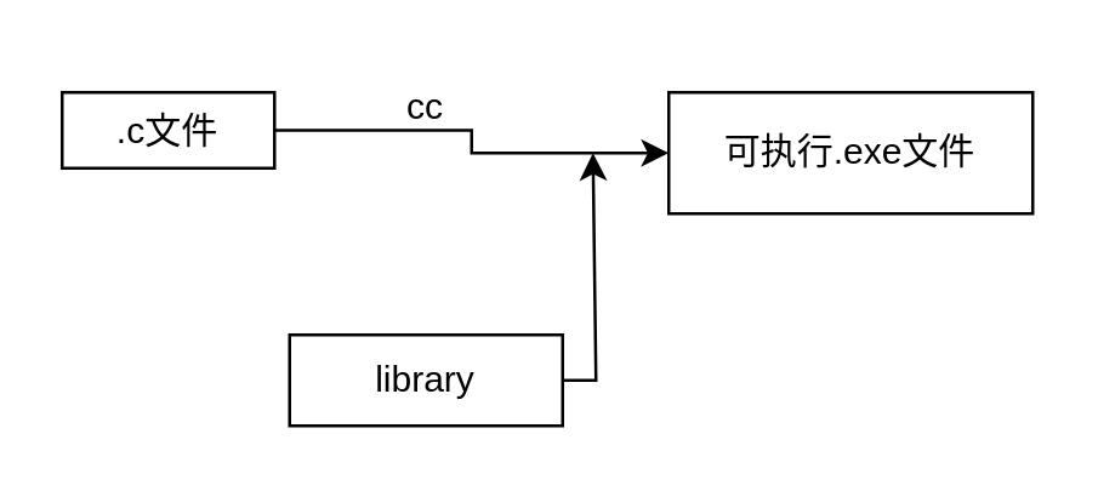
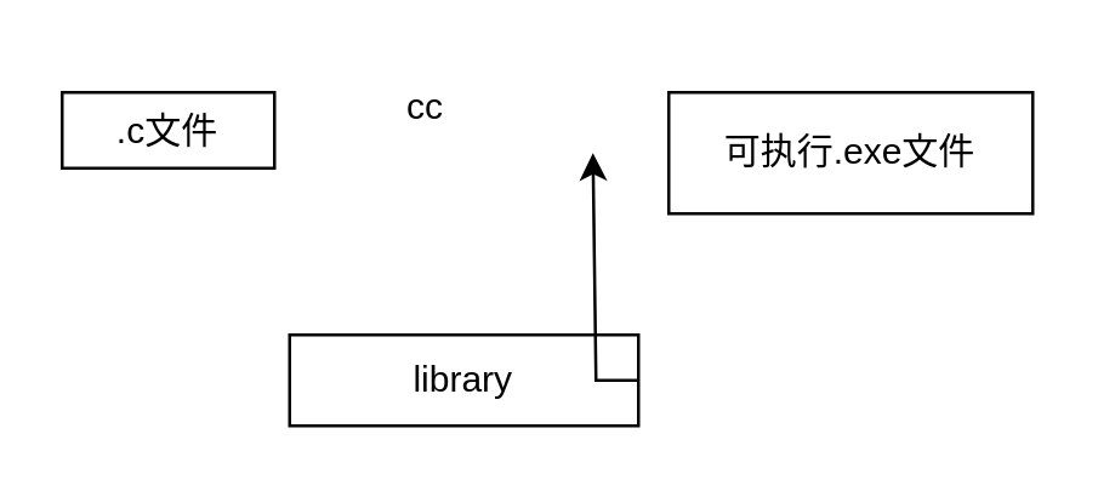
- <mxCell id="2" style="edgeStyle=orthogonalEdgeStyle;rounded=0;orthogonalLoop=1;jettySize=auto;html=1;exitX=1;exitY=0.5;exitDx=0;exitDy=0;entryX=0;entryY=0.5;entryDx=0;entryDy=0;" parent="1" source="3" target="4" edge="1"><mxGeometry relative="1" as="geometry" /></mxCell>
- <mxCell id="7" value="library" style="rounded=0;whiteSpace=wrap;html=1;fillColor=none;" parent="1" vertex="1"><mxGeometry x="95" y="110" width="90" height="30" as="geometry" /></mxCell>
+ <mxCell id="7" value="library" style="rounded=0;whiteSpace=wrap;html=1;fillColor=none;" parent="1" vertex="1"><mxGeometry x="95" y="110" width="115" height="30" as="geometry" /></mxCell>
